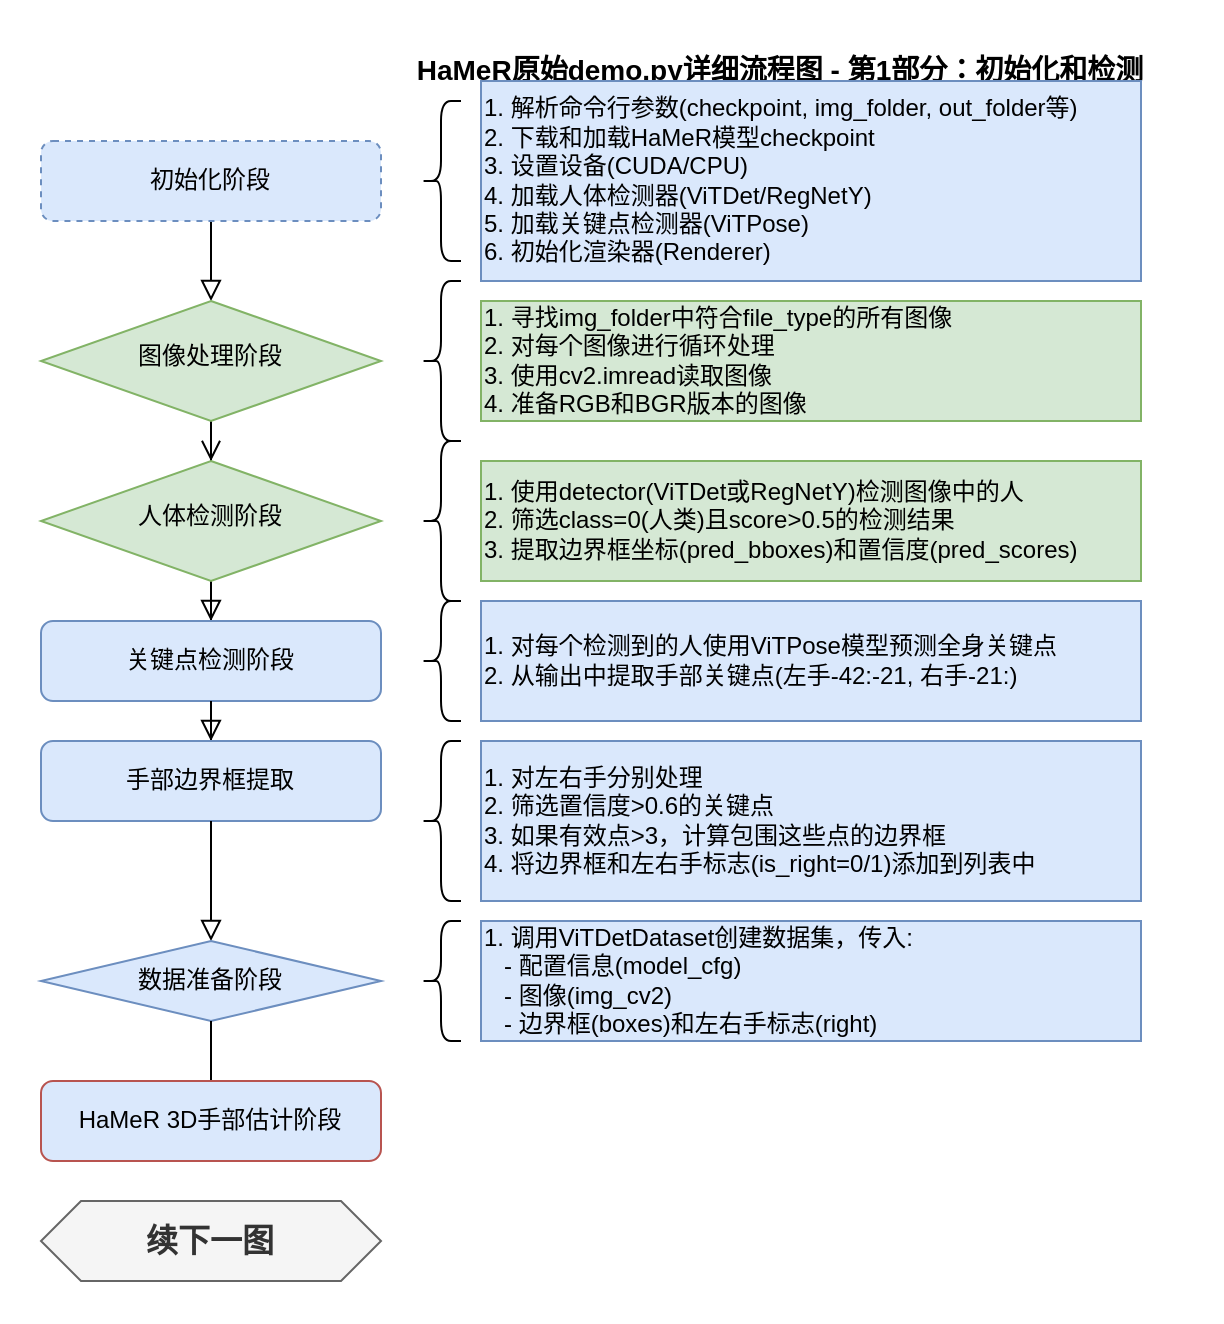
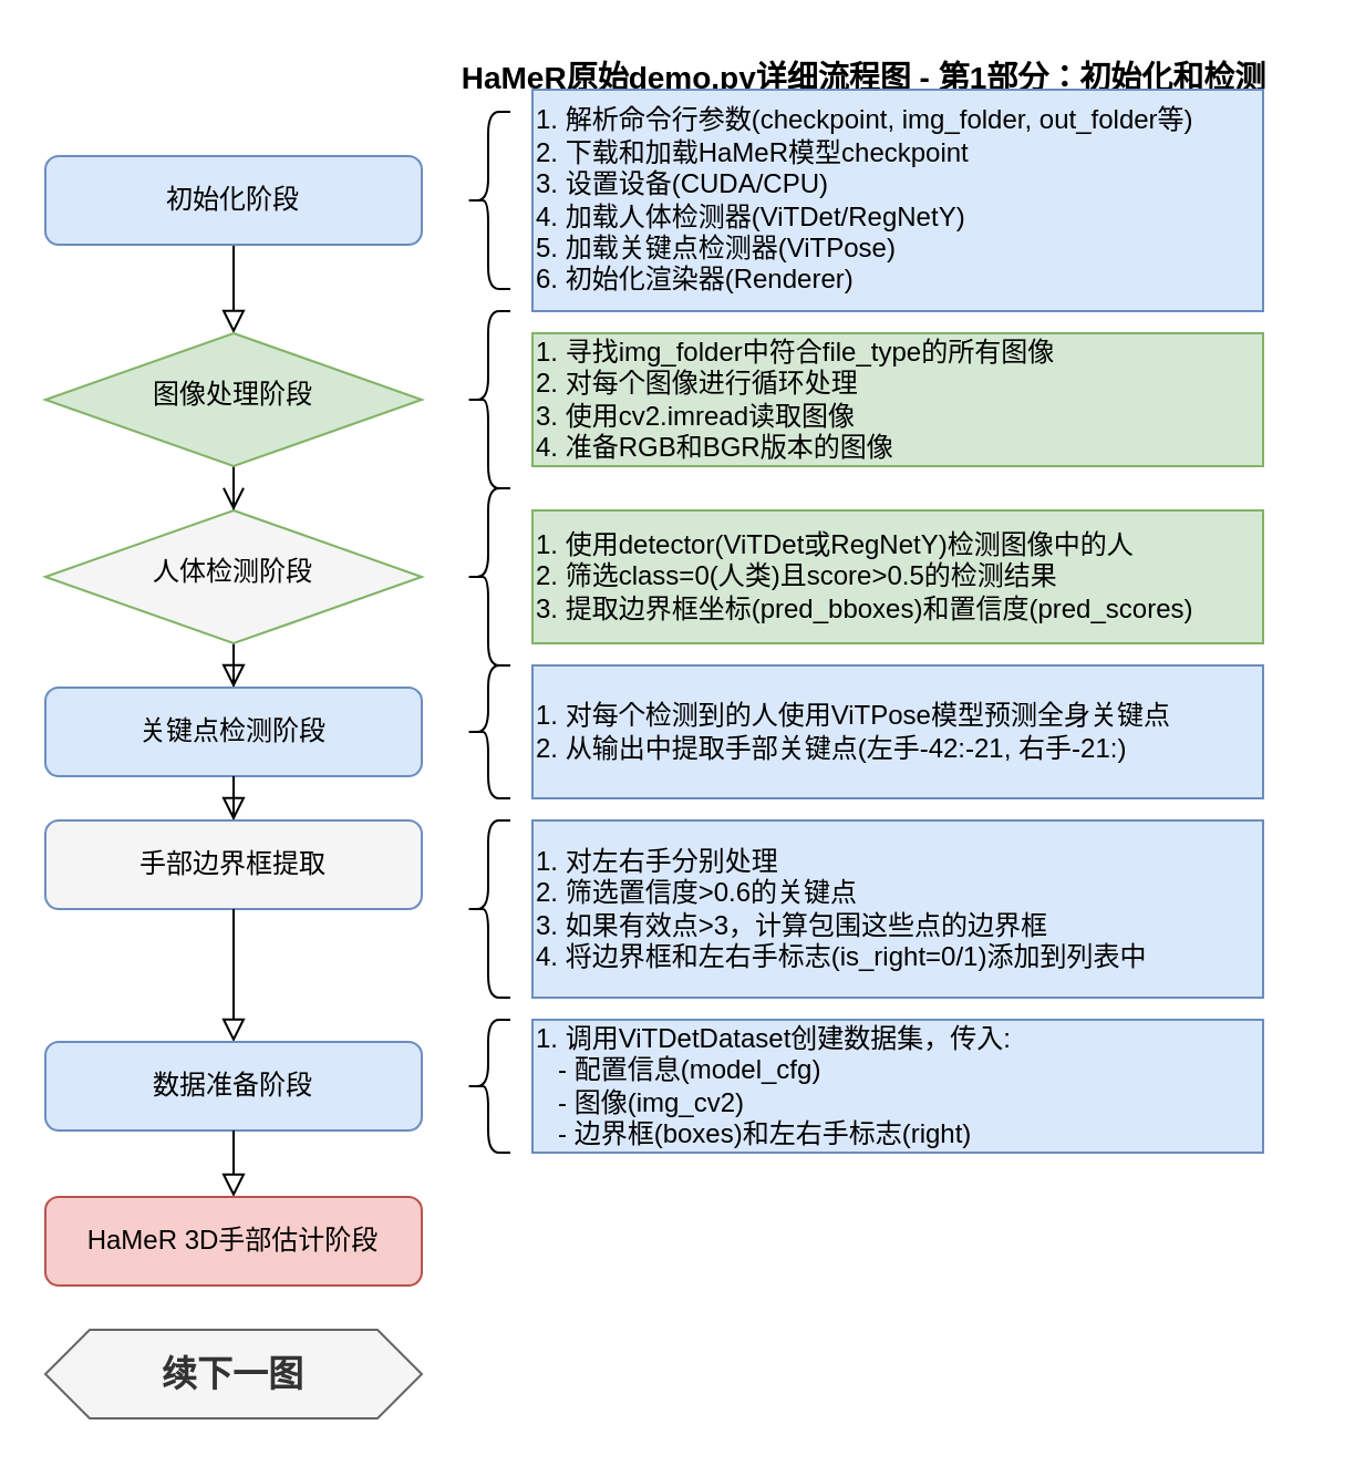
- <mxCell id="3" value="初始化阶段" style="rounded=1;whiteSpace=wrap;html=1;fontSize=12;glass=0;strokeWidth=1;shadow=0;fillColor=#dae8fc;strokeColor=#6c8ebf;dashed=1;" parent="1" vertex="1"><mxGeometry x="20" y="70" width="170" height="40" as="geometry" /></mxCell>
+ <mxCell id="3" value="初始化阶段" style="rounded=1;whiteSpace=wrap;html=1;fontSize=12;glass=0;strokeWidth=1;shadow=0;fillColor=#dae8fc;strokeColor=#6c8ebf;" parent="1" vertex="1"><mxGeometry x="20" y="70" width="170" height="40" as="geometry" /></mxCell>
- <mxCell id="12" value="人体检测阶段" style="rhombus;whiteSpace=wrap;html=1;shadow=0;fontFamily=Helvetica;fontSize=12;align=center;strokeWidth=1;spacing=6;spacingTop=-4;fillColor=#d5e8d4;strokeColor=#82b366;" parent="1" vertex="1"><mxGeometry x="20" y="230" width="170" height="60" as="geometry" /></mxCell>
+ <mxCell id="12" value="人体检测阶段" style="rhombus;whiteSpace=wrap;html=1;shadow=0;fontFamily=Helvetica;fontSize=12;align=center;strokeWidth=1;spacing=6;spacingTop=-4;fillColor=#f5f5f5;strokeColor=#82b366;" parent="1" vertex="1"><mxGeometry x="20" y="230" width="170" height="60" as="geometry" /></mxCell>
- <mxCell id="19" value="手部边界框提取" style="rounded=1;whiteSpace=wrap;html=1;fontSize=12;glass=0;strokeWidth=1;shadow=0;fillColor=#dae8fc;strokeColor=#6c8ebf;" parent="1" vertex="1"><mxGeometry x="20" y="370" width="170" height="40" as="geometry" /></mxCell>
+ <mxCell id="19" value="手部边界框提取" style="rounded=1;whiteSpace=wrap;html=1;fontSize=12;glass=0;strokeWidth=1;shadow=0;fillColor=#f5f5f5;strokeColor=#6c8ebf;" parent="1" vertex="1"><mxGeometry x="20" y="370" width="170" height="40" as="geometry" /></mxCell>
- <mxCell id="23" value="数据准备阶段" style="rhombus;whiteSpace=wrap;html=1;fontSize=12;glass=0;strokeWidth=1;shadow=0;fillColor=#dae8fc;strokeColor=#6c8ebf;" parent="1" vertex="1"><mxGeometry x="20" y="470" width="170" height="40" as="geometry" /></mxCell>
+ <mxCell id="23" value="数据准备阶段" style="rounded=1;whiteSpace=wrap;html=1;fontSize=12;glass=0;strokeWidth=1;shadow=0;fillColor=#dae8fc;strokeColor=#6c8ebf;" parent="1" vertex="1"><mxGeometry x="20" y="470" width="170" height="40" as="geometry" /></mxCell>
- <mxCell id="26" value="" style="rounded=0;html=1;jettySize=auto;orthogonalLoop=1;fontSize=11;endArrow=none;endFill=0;endSize=8;strokeWidth=1;shadow=0;labelBackgroundColor=none;edgeStyle=orthogonalEdgeStyle;entryX=0.5;entryY=0;entryDx=0;entryDy=0;" parent="1" source="23" target="27" edge="1"><mxGeometry relative="1" as="geometry"><mxPoint x="105" y="460" as="sourcePoint" /><mxPoint x="105" y="510" as="targetPoint" /></mxGeometry></mxCell>
+ <mxCell id="26" value="" style="rounded=0;html=1;jettySize=auto;orthogonalLoop=1;fontSize=11;endArrow=block;endFill=0;endSize=8;strokeWidth=1;shadow=0;labelBackgroundColor=none;edgeStyle=orthogonalEdgeStyle;entryX=0.5;entryY=0;entryDx=0;entryDy=0;" parent="1" source="23" target="27" edge="1"><mxGeometry relative="1" as="geometry"><mxPoint x="105" y="460" as="sourcePoint" /><mxPoint x="105" y="510" as="targetPoint" /></mxGeometry></mxCell>
- <mxCell id="27" value="HaMeR 3D手部估计阶段" style="rounded=1;whiteSpace=wrap;html=1;fontSize=12;glass=0;strokeWidth=1;shadow=0;fillColor=#dae8fc;strokeColor=#b85450;" parent="1" vertex="1"><mxGeometry x="20" y="540" width="170" height="40" as="geometry" /></mxCell>
+ <mxCell id="27" value="HaMeR 3D手部估计阶段" style="rounded=1;whiteSpace=wrap;html=1;fontSize=12;glass=0;strokeWidth=1;shadow=0;fillColor=#f8cecc;strokeColor=#b85450;" parent="1" vertex="1"><mxGeometry x="20" y="540" width="170" height="40" as="geometry" /></mxCell>
